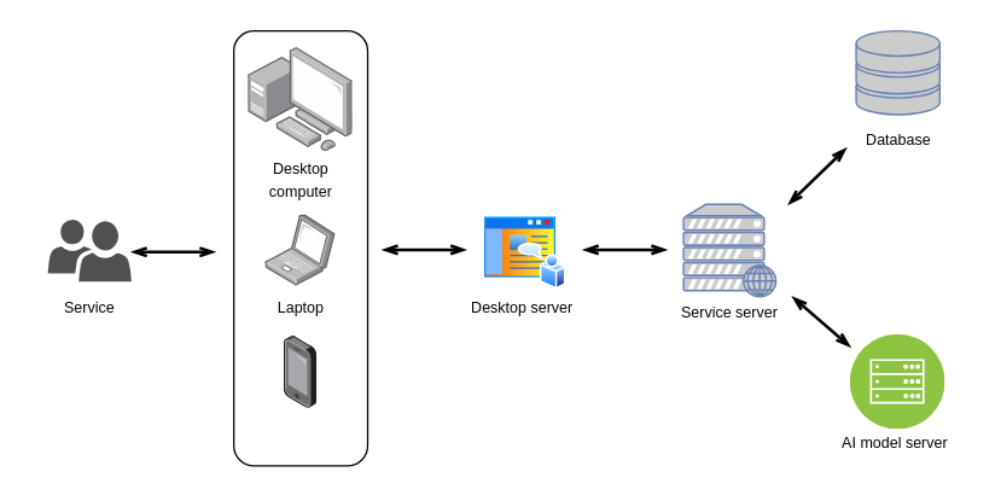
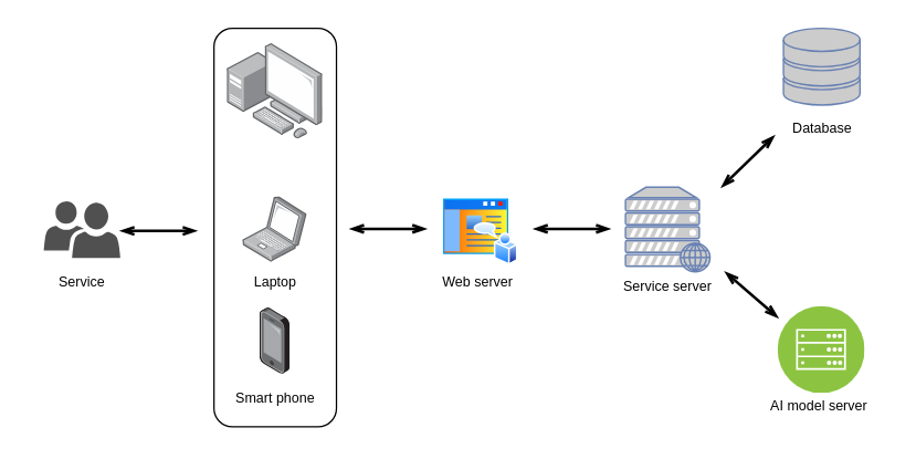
- <mxCell id="22" value="&lt;font style=&quot;font-size: 10px;&quot;&gt;Desktop computer&lt;/font&gt;" style="text;html=1;strokeColor=none;fillColor=none;align=center;verticalAlign=middle;whiteSpace=wrap;rounded=0;container=0;" parent="2" vertex="1"><mxGeometry x="139.877" y="81.701" width="77.586" height="33.257" as="geometry" /></mxCell>
- <mxCell id="20" value="&lt;font style=&quot;font-size: 10px;&quot;&gt;Desktop server&amp;nbsp;&lt;/font&gt;" style="text;html=1;strokeColor=none;fillColor=none;align=center;verticalAlign=middle;whiteSpace=wrap;rounded=0;container=0;" parent="2" vertex="1"><mxGeometry x="288.178" y="166.063" width="77.586" height="33.257" as="geometry" /></mxCell>
+ <mxCell id="20" value="&lt;font style=&quot;font-size: 10px;&quot;&gt;Web server&amp;nbsp;&lt;/font&gt;" style="text;html=1;strokeColor=none;fillColor=none;align=center;verticalAlign=middle;whiteSpace=wrap;rounded=0;container=0;" parent="2" vertex="1"><mxGeometry x="288.178" y="166.063" width="77.586" height="33.257" as="geometry" /></mxCell>
+ <mxCell id="24" value="&lt;font style=&quot;font-size: 10px;&quot;&gt;Smart phone&lt;/font&gt;" style="text;html=1;strokeColor=none;fillColor=none;align=center;verticalAlign=middle;whiteSpace=wrap;rounded=0;container=0;" parent="2" vertex="1"><mxGeometry x="139.877" y="250.313" width="77.586" height="33.257" as="geometry" /></mxCell>
